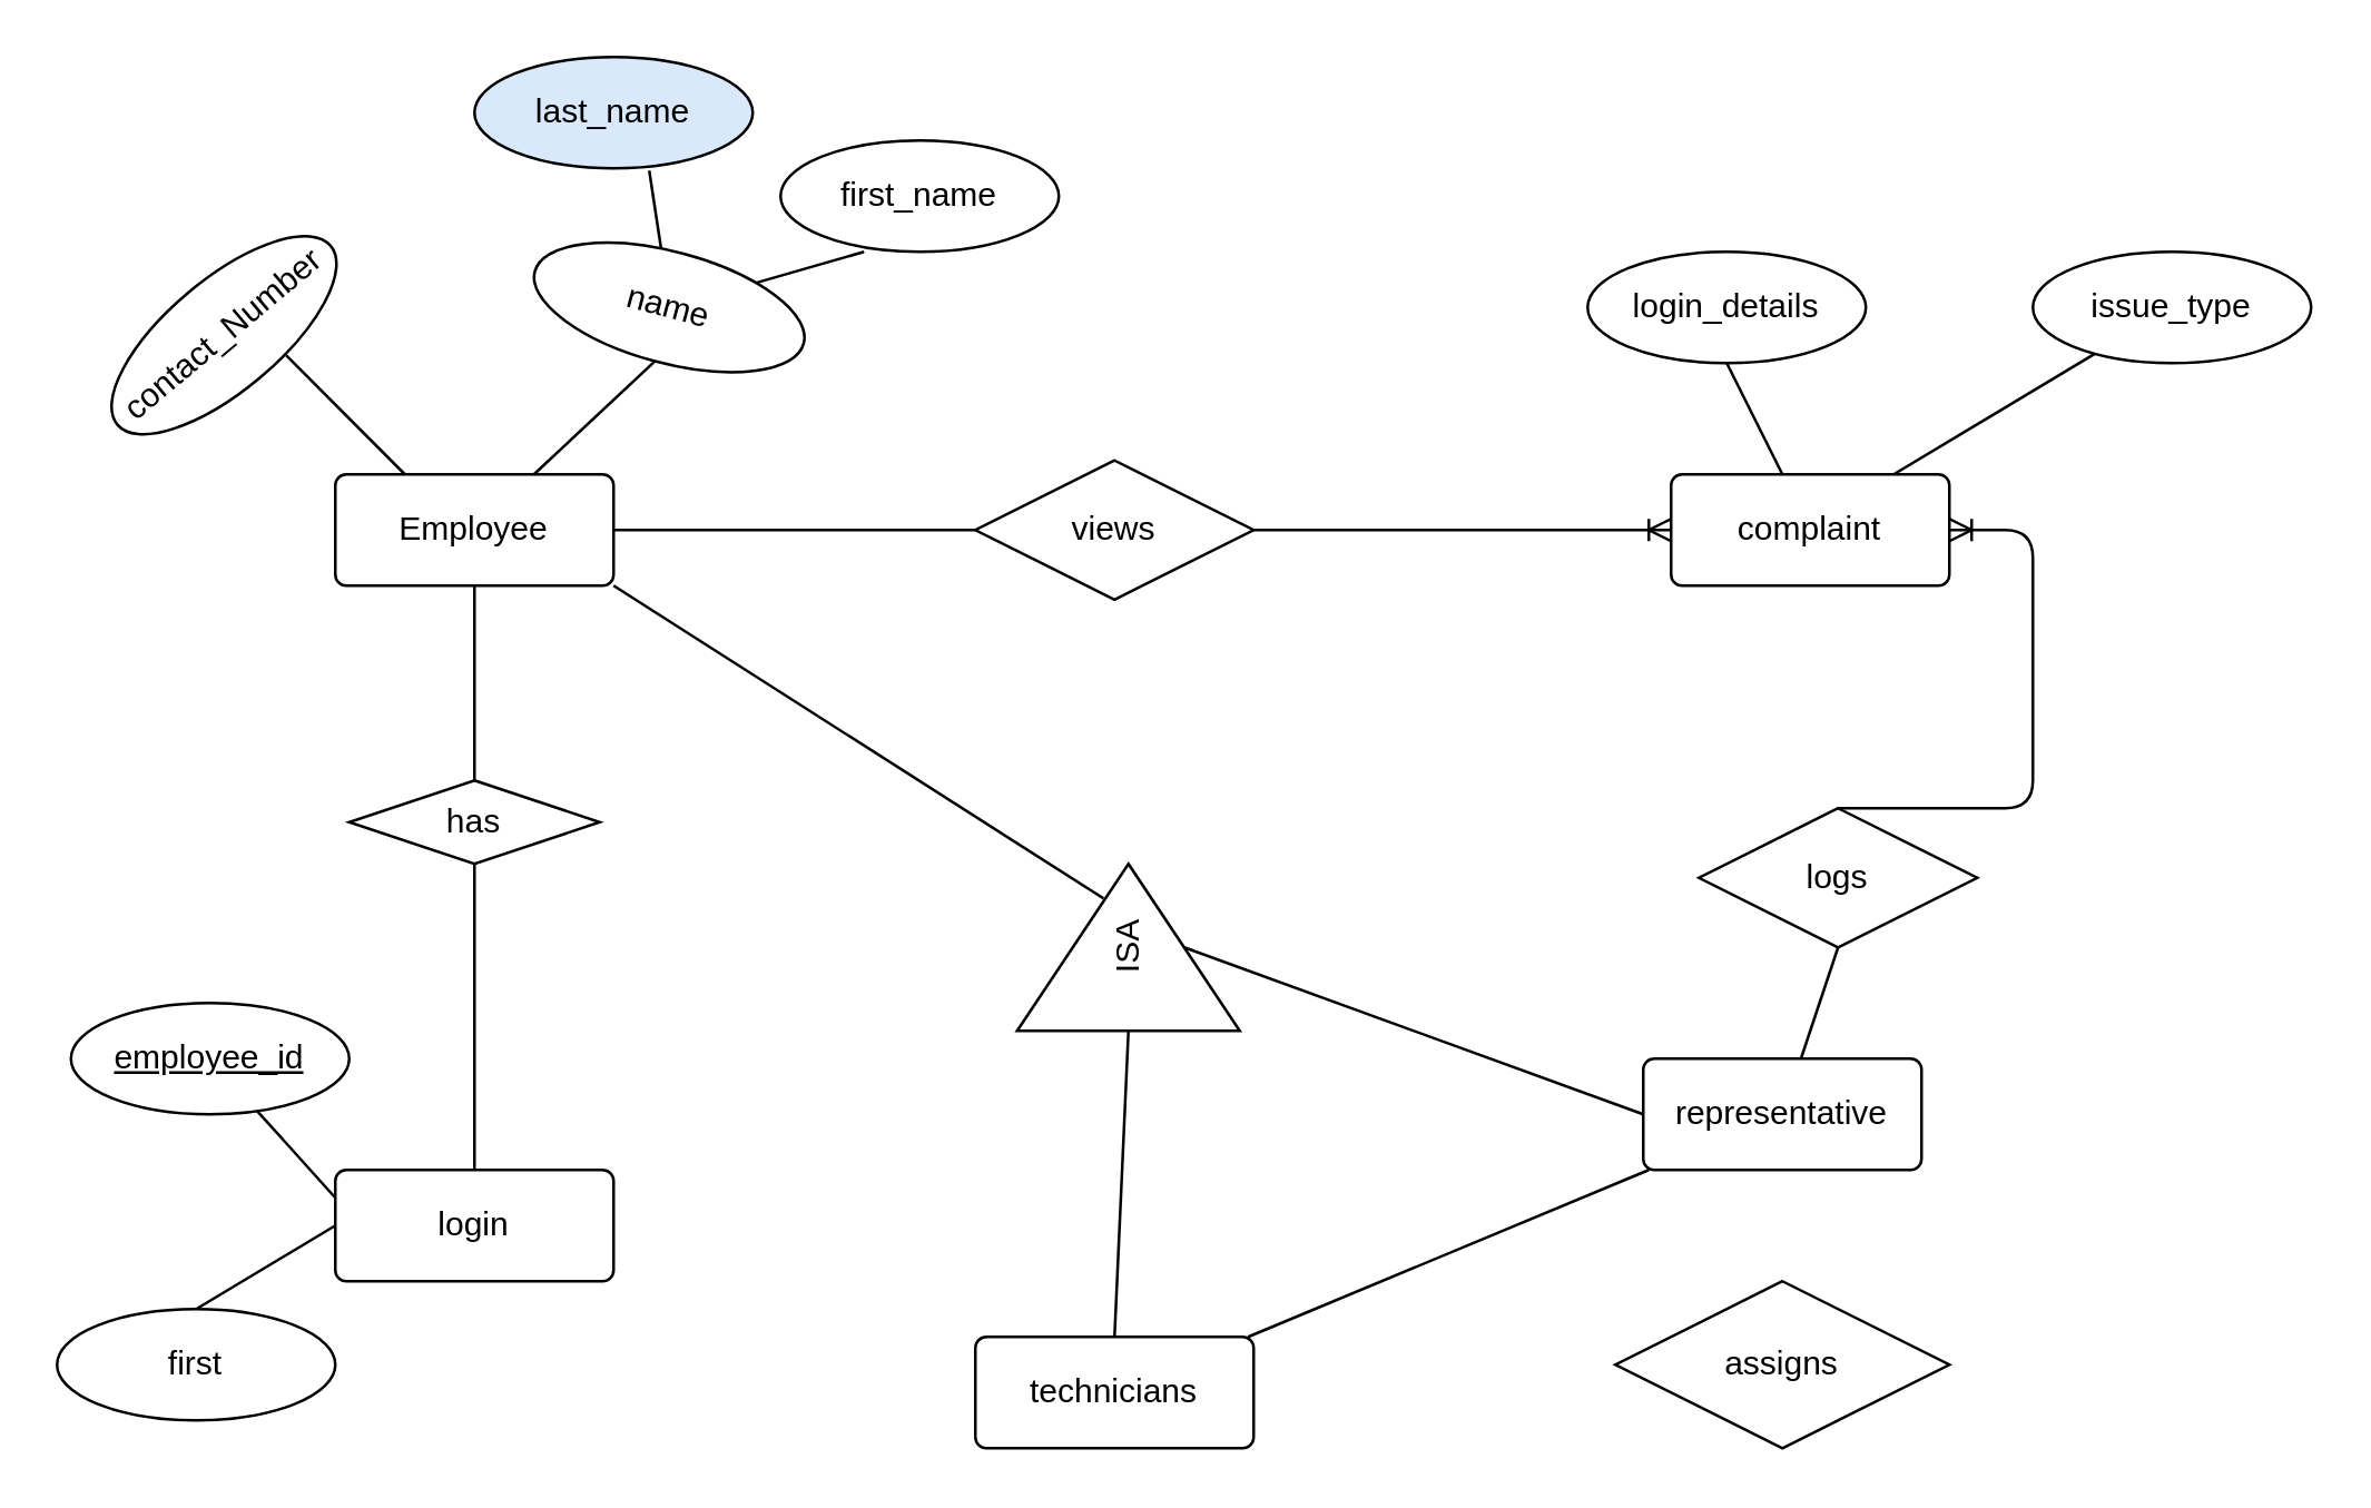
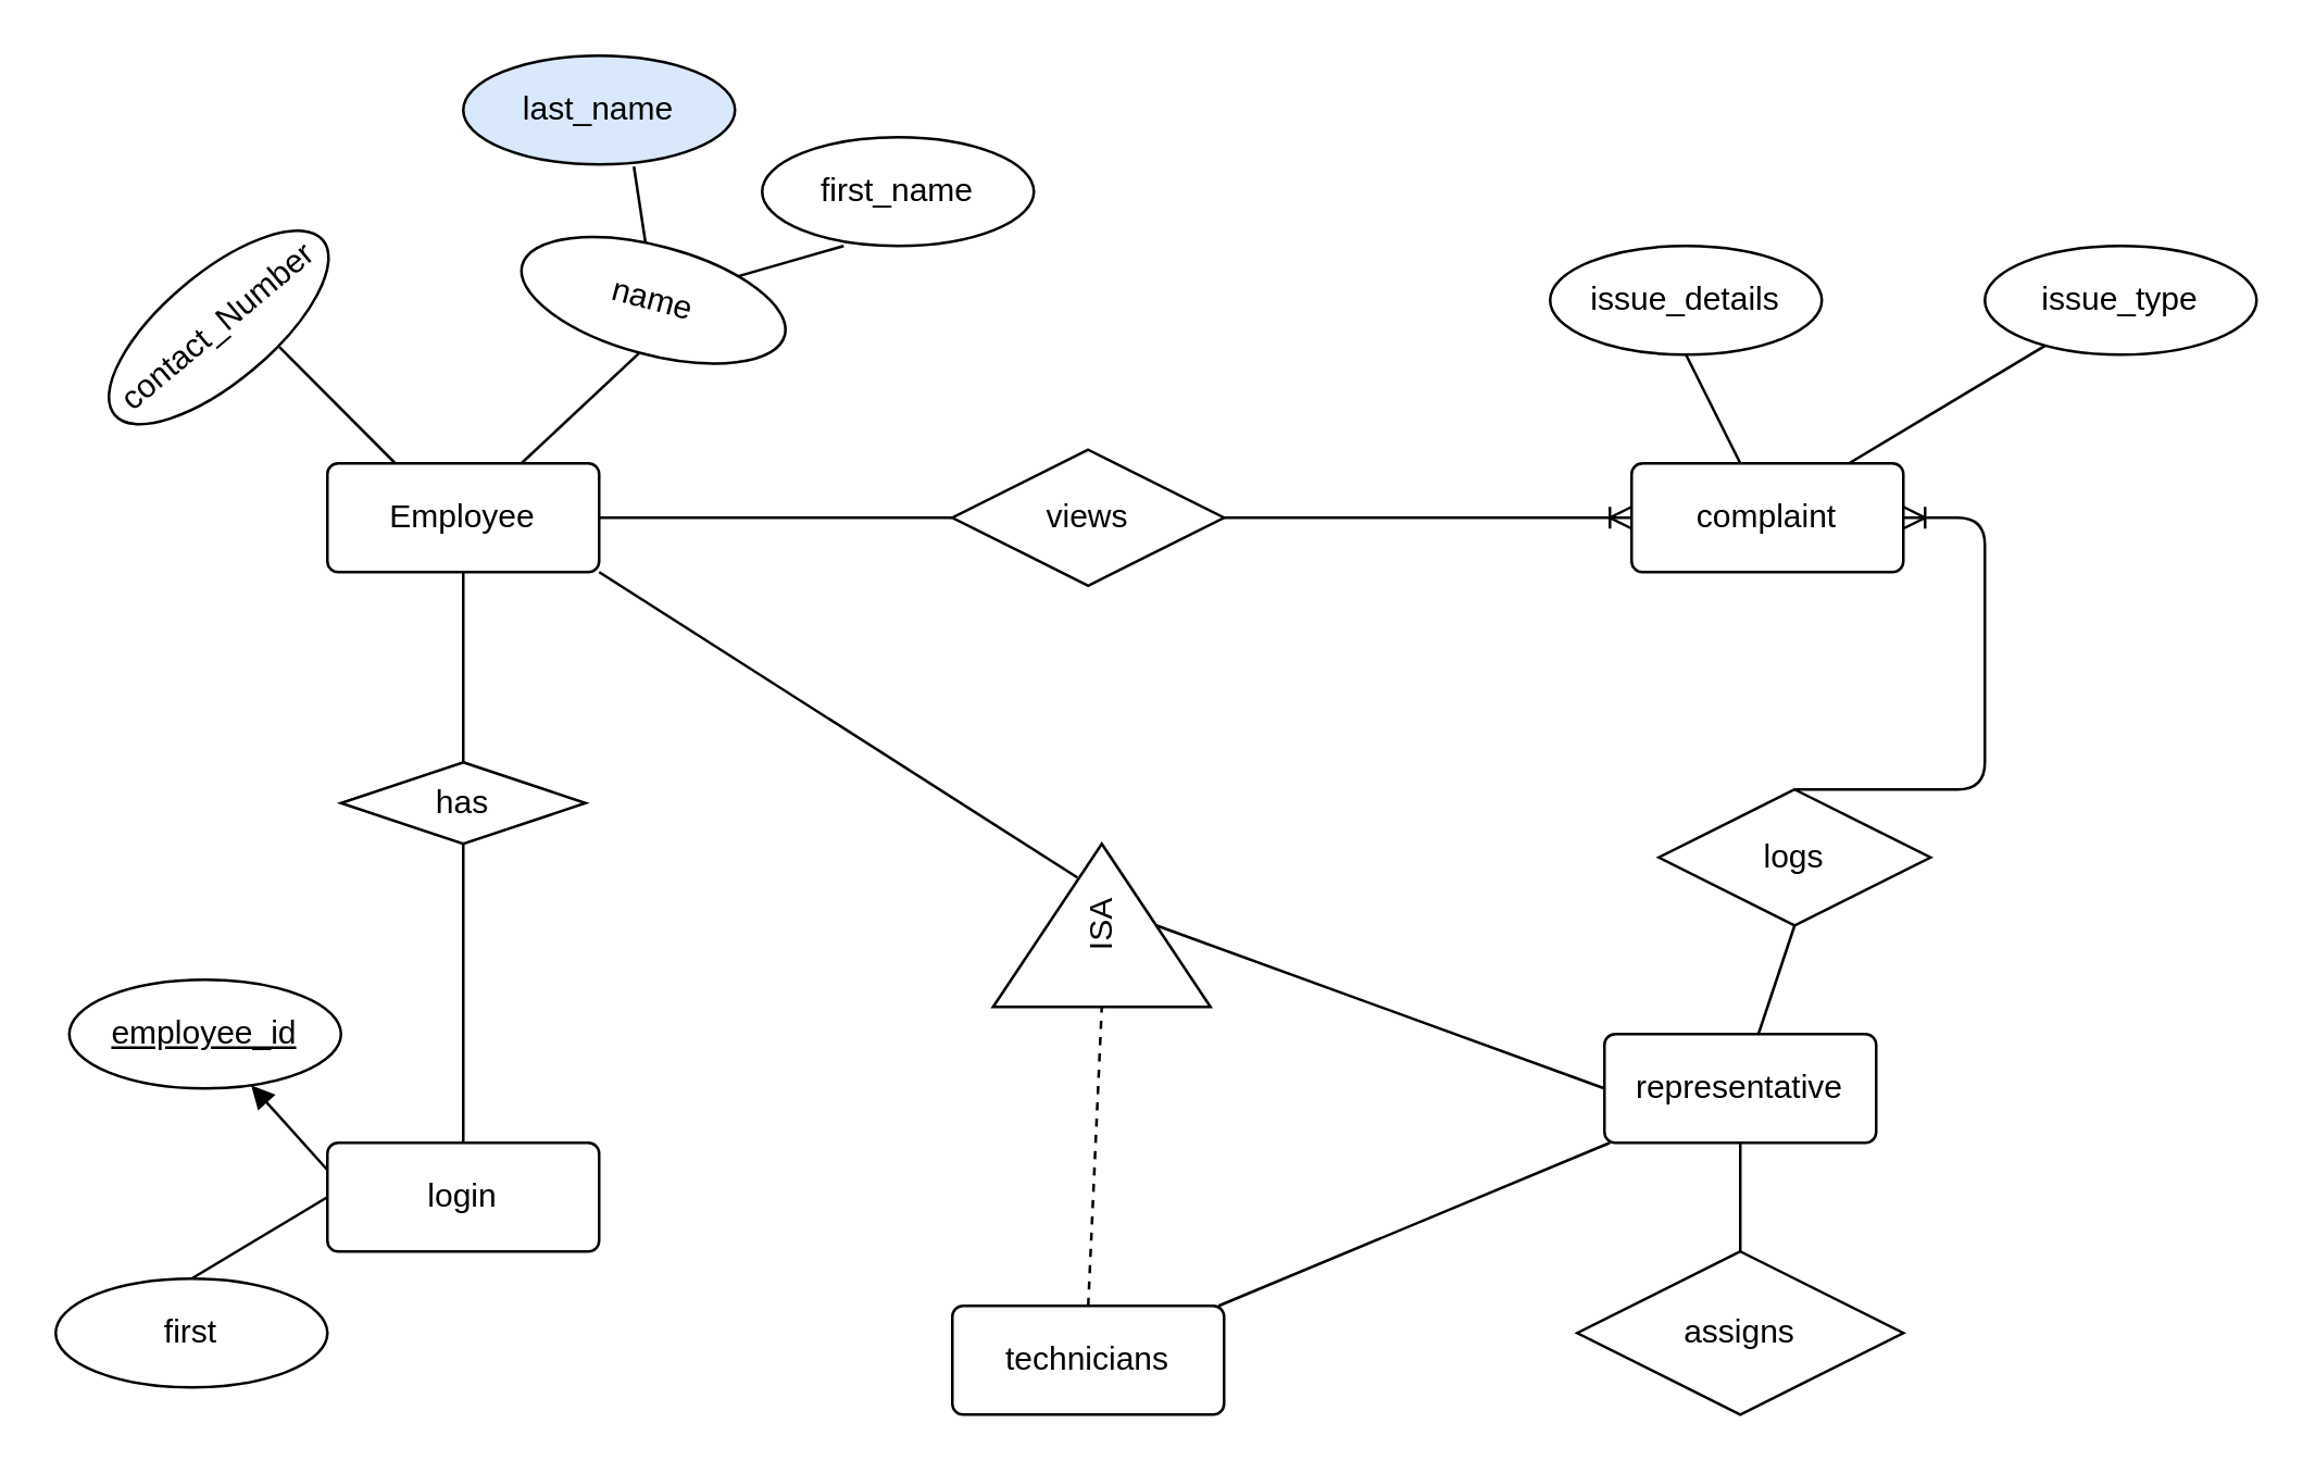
- <mxCell id="35" value="login_details" style="ellipse;whiteSpace=wrap;html=1;align=center;" vertex="1" parent="1"><mxGeometry x="570" y="90" width="100" height="40" as="geometry" /></mxCell>
+ <mxCell id="35" value="issue_details" style="ellipse;whiteSpace=wrap;html=1;align=center;" vertex="1" parent="1"><mxGeometry x="570" y="90" width="100" height="40" as="geometry" /></mxCell>
- <mxCell id="15" value="" style="endArrow=none;html=1;exitX=0;exitY=0.25;exitDx=0;exitDy=0;" edge="1" parent="1" source="12" target="13"><mxGeometry width="50" height="50" relative="1" as="geometry"><mxPoint x="410" y="330" as="sourcePoint" /><mxPoint x="98" y="402" as="targetPoint" /></mxGeometry></mxCell>
+ <mxCell id="15" value="" style="endArrow=block;html=1;exitX=0;exitY=0.25;exitDx=0;exitDy=0;" edge="1" parent="1" source="12" target="13"><mxGeometry width="50" height="50" relative="1" as="geometry"><mxPoint x="410" y="330" as="sourcePoint" /><mxPoint x="98" y="402" as="targetPoint" /></mxGeometry></mxCell>
- <mxCell id="33" value="" style="endArrow=none;html=1;entryX=0;entryY=0.5;entryDx=0;entryDy=0;exitX=0.5;exitY=0;exitDx=0;exitDy=0;" edge="1" parent="1" source="21" target="19"><mxGeometry width="50" height="50" relative="1" as="geometry"><mxPoint x="410" y="330" as="sourcePoint" /><mxPoint x="460" y="280" as="targetPoint" /></mxGeometry></mxCell>
+ <mxCell id="33" value="" style="endArrow=none;html=1;entryX=0;entryY=0.5;entryDx=0;entryDy=0;exitX=0.5;exitY=0;exitDx=0;exitDy=0;dashed=1;" edge="1" parent="1" source="21" target="19"><mxGeometry width="50" height="50" relative="1" as="geometry"><mxPoint x="410" y="330" as="sourcePoint" /><mxPoint x="460" y="280" as="targetPoint" /></mxGeometry></mxCell>
+ <mxCell id="32" value="" style="endArrow=none;html=1;entryX=0.5;entryY=1;entryDx=0;entryDy=0;exitX=0.5;exitY=0;exitDx=0;exitDy=0;" edge="1" parent="1" source="23" target="20"><mxGeometry width="50" height="50" relative="1" as="geometry"><mxPoint x="410" y="330" as="sourcePoint" /><mxPoint x="460" y="280" as="targetPoint" /></mxGeometry></mxCell>
